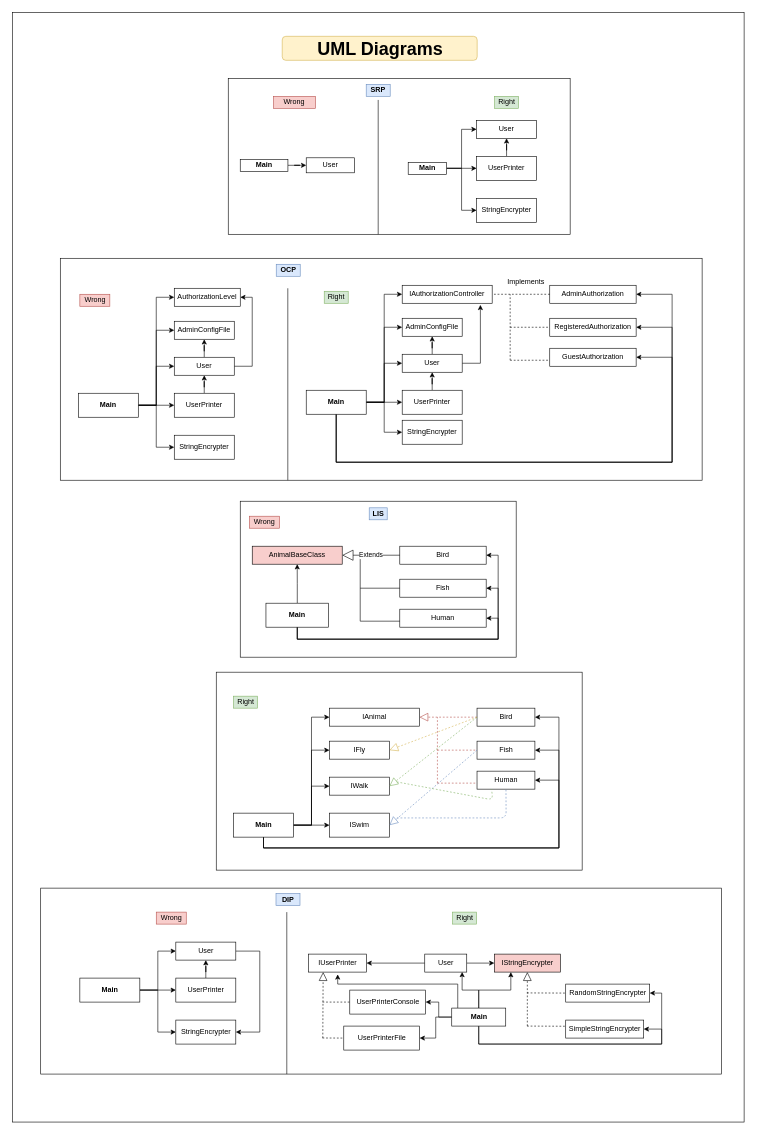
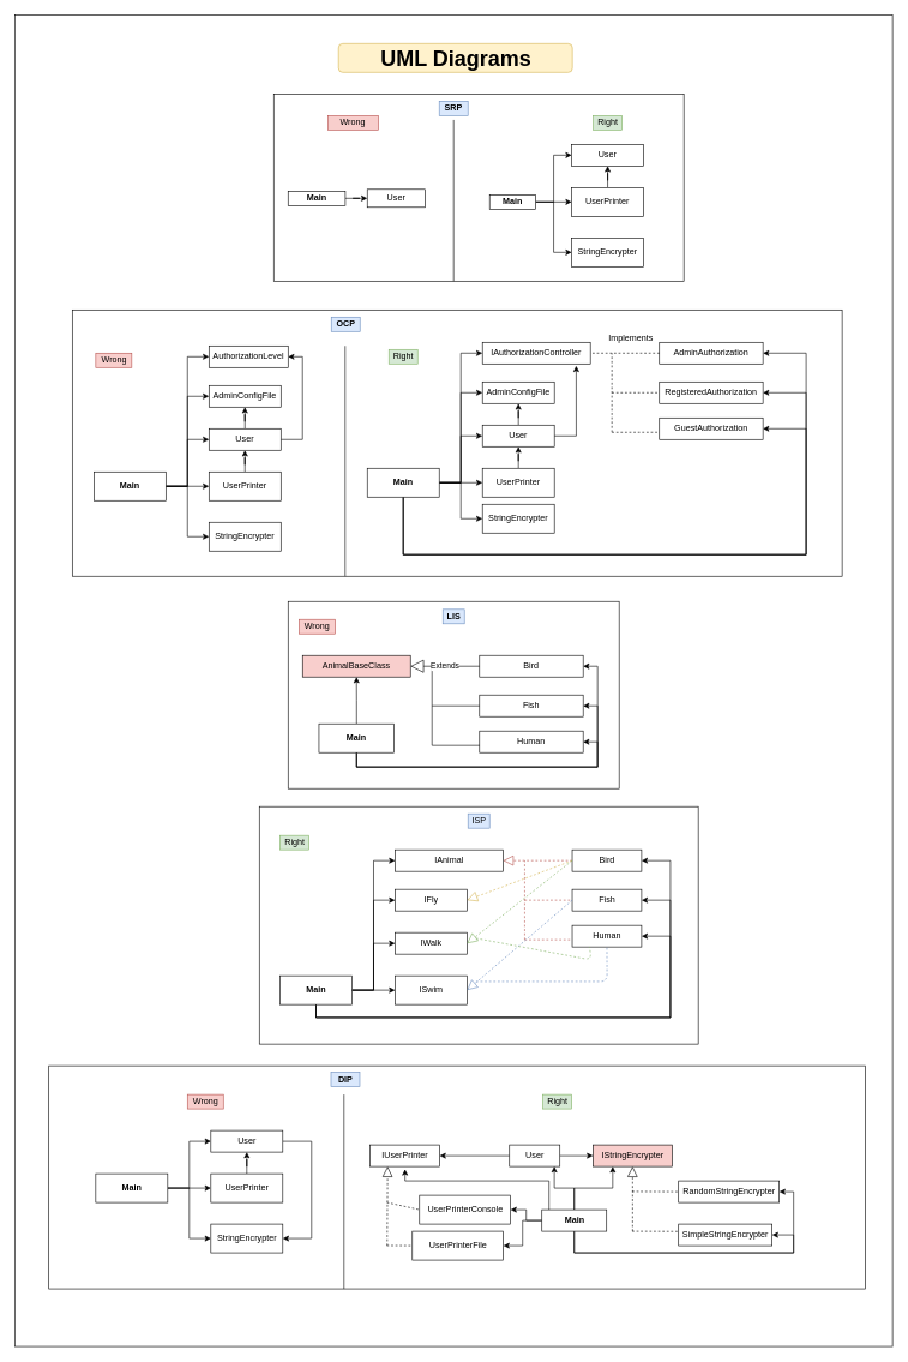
+ <mxCell id="103" value="ISP" style="text;html=1;align=center;verticalAlign=middle;resizable=0;points=[];autosize=1;fillColor=#dae8fc;strokeColor=#6c8ebf;" parent="1" vertex="1"><mxGeometry x="650" y="1130" width="30" height="20" as="geometry" /></mxCell>
- <mxCell id="111" value="UserPrinterConsole" style="rounded=0;whiteSpace=wrap;html=1;" parent="1" vertex="1"><mxGeometry x="582.62" y="1650" width="126.5" height="40" as="geometry" /></mxCell>
+ <mxCell id="111" value="UserPrinterConsole" style="rounded=0;whiteSpace=wrap;html=1;" parent="1" vertex="1"><mxGeometry x="582.62" y="1660" width="126.5" height="40" as="geometry" /></mxCell>
